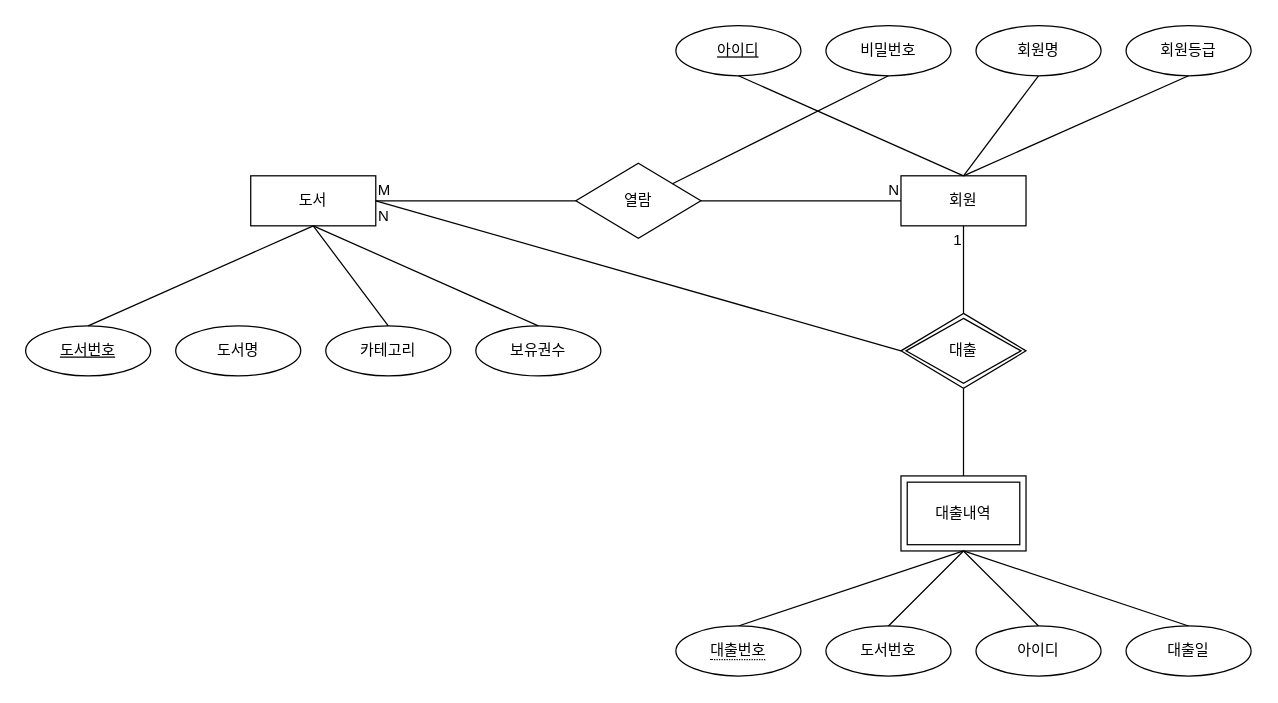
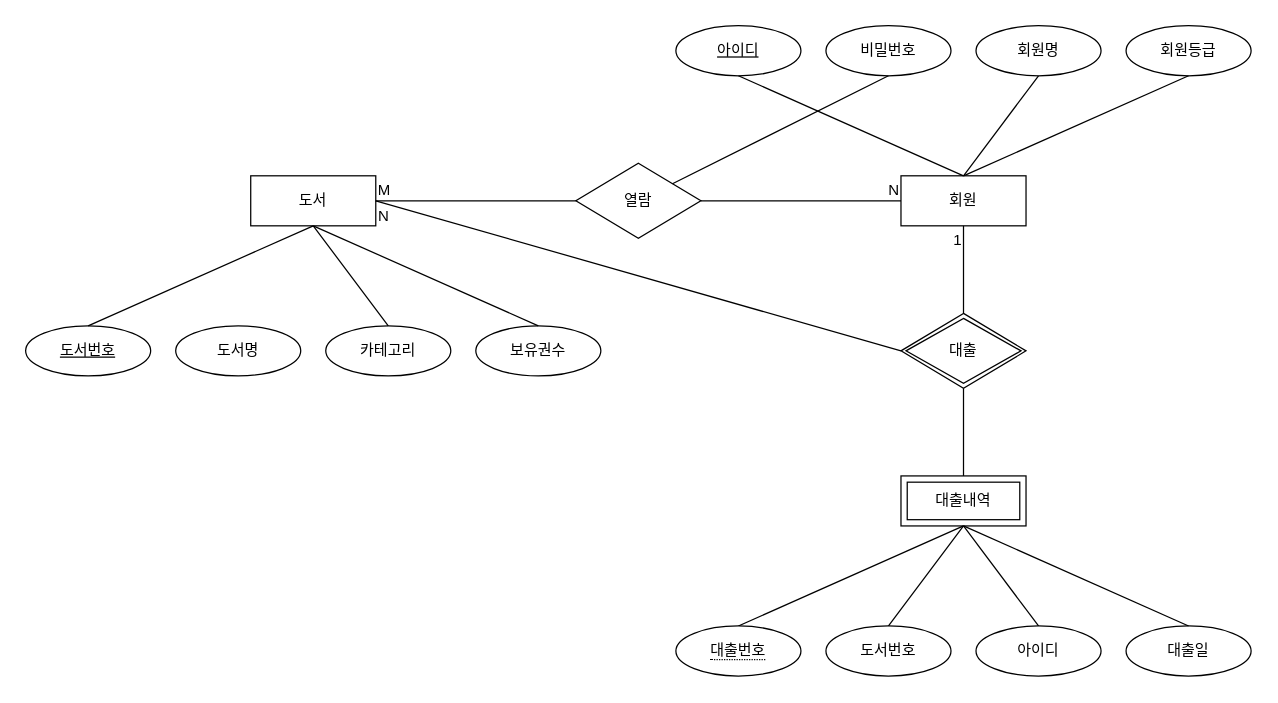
- <mxCell id="21" value="대출내역" style="shape=ext;margin=3;double=1;whiteSpace=wrap;html=1;align=center;" vertex="1" parent="1"><mxGeometry x="720" y="380" width="100" height="60" as="geometry" /></mxCell>
+ <mxCell id="21" value="대출내역" style="shape=ext;margin=3;double=1;whiteSpace=wrap;html=1;align=center;" vertex="1" parent="1"><mxGeometry x="720" y="380" width="100" height="40" as="geometry" /></mxCell>
